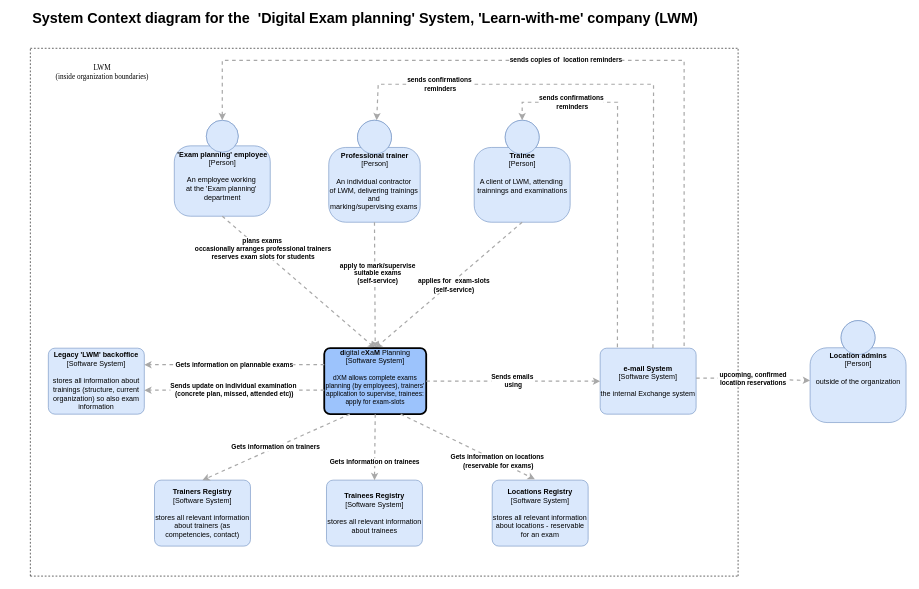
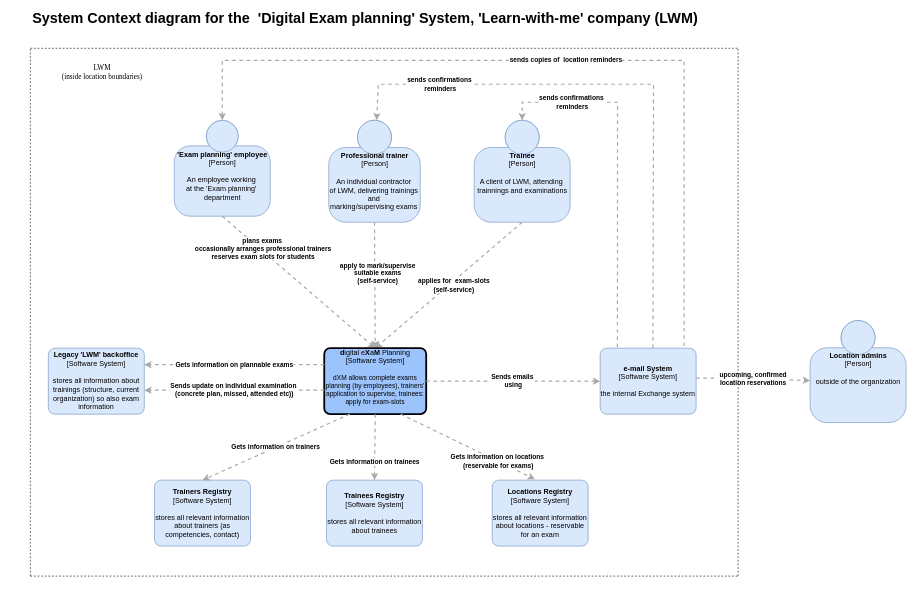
- <mxCell id="30" value="LWM&lt;br&gt;(inside organization boundaries)" style="text;html=1;strokeColor=none;fillColor=none;align=center;verticalAlign=middle;whiteSpace=wrap;rounded=0;fontFamily=Verdana;" vertex="1" parent="1"><mxGeometry x="50" y="110" width="240" height="20" as="geometry" /></mxCell>
+ <mxCell id="30" value="LWM&lt;br&gt;(inside location boundaries)" style="text;html=1;strokeColor=none;fillColor=none;align=center;verticalAlign=middle;whiteSpace=wrap;rounded=0;fontFamily=Verdana;" vertex="1" parent="1"><mxGeometry x="50" y="110" width="240" height="20" as="geometry" /></mxCell>
